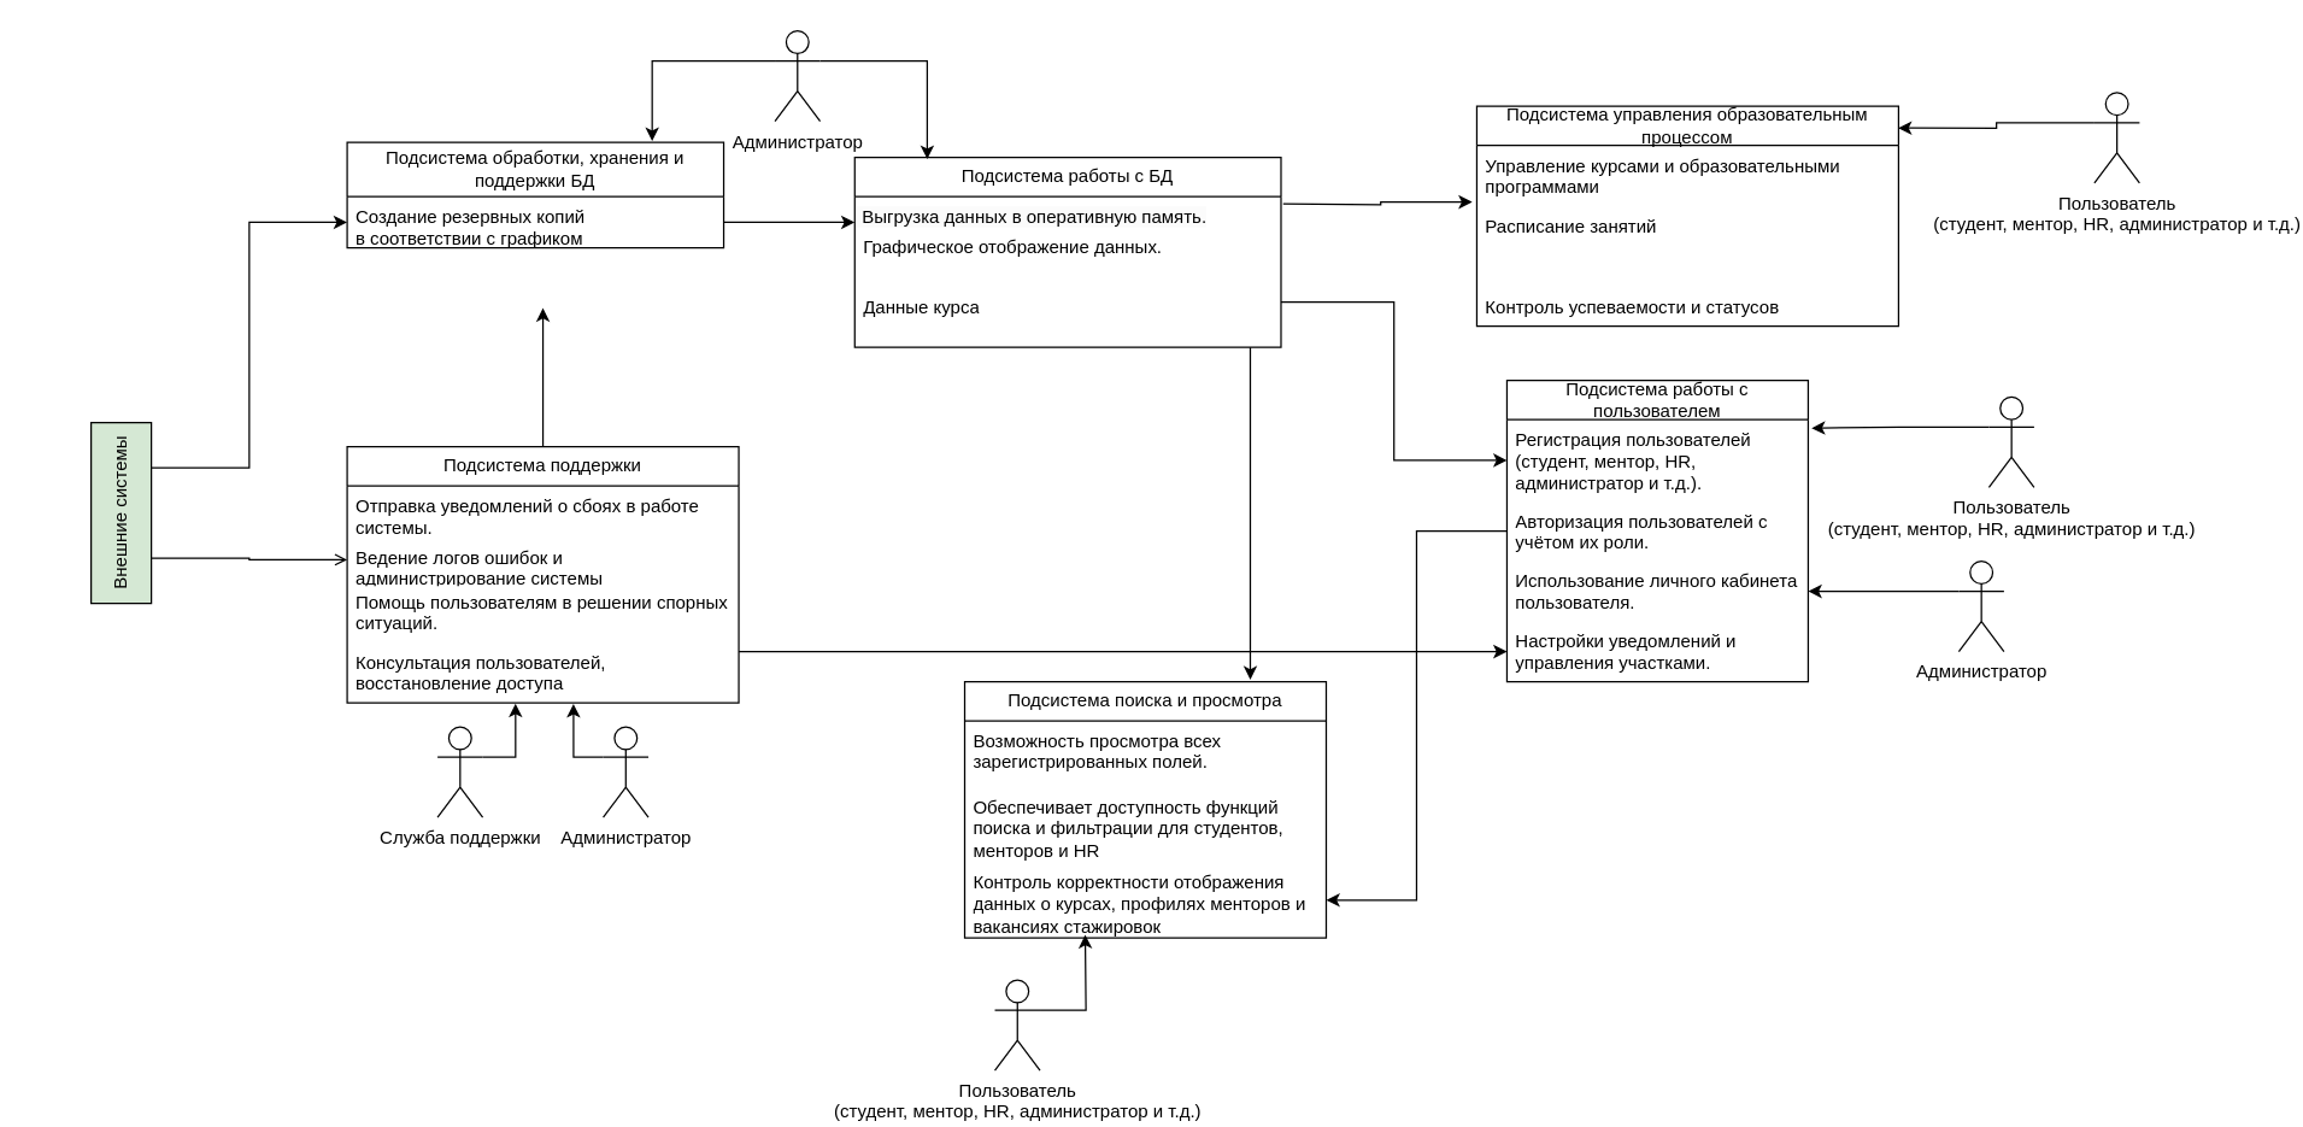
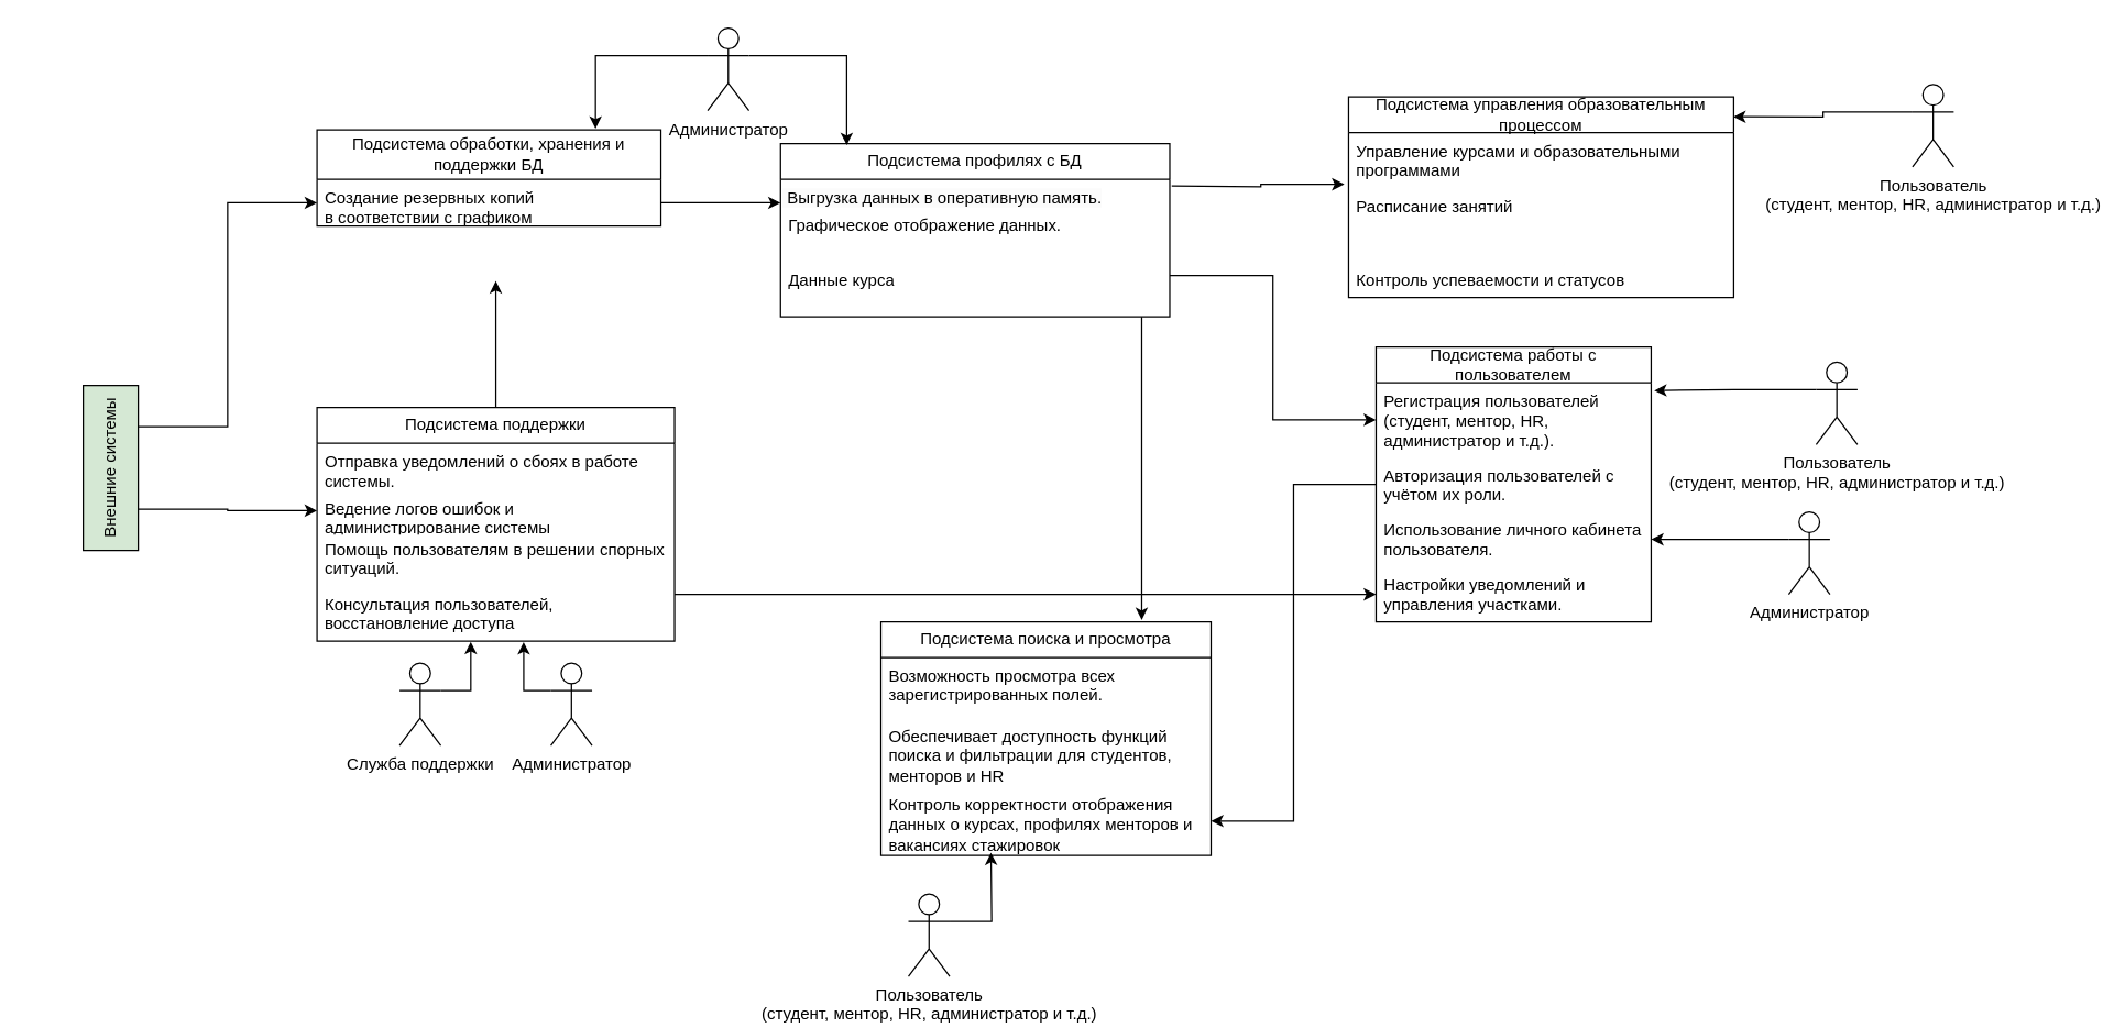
- <mxCell id="14" value="Подсистема работы с БД" style="swimlane;fontStyle=0;childLayout=stackLayout;horizontal=1;startSize=26;fillColor=none;horizontalStack=0;resizeParent=1;resizeParentMax=0;resizeLast=0;collapsible=1;marginBottom=0;whiteSpace=wrap;html=1;" parent="1" vertex="1"><mxGeometry x="567" y="104" width="283" height="126" as="geometry"><mxRectangle x="687" y="94" width="180" height="30" as="alternateBounds" /></mxGeometry></mxCell>
+ <mxCell id="14" value="Подсистема профилях с БД" style="swimlane;fontStyle=0;childLayout=stackLayout;horizontal=1;startSize=26;fillColor=none;horizontalStack=0;resizeParent=1;resizeParentMax=0;resizeLast=0;collapsible=1;marginBottom=0;whiteSpace=wrap;html=1;" parent="1" vertex="1"><mxGeometry x="567" y="104" width="283" height="126" as="geometry"><mxRectangle x="687" y="94" width="180" height="30" as="alternateBounds" /></mxGeometry></mxCell>
- <mxCell id="3" style="edgeStyle=orthogonalEdgeStyle;rounded=0;orthogonalLoop=1;jettySize=auto;html=1;exitX=0.25;exitY=1;exitDx=0;exitDy=0;entryX=0;entryY=0.5;entryDx=0;entryDy=0;endArrow=open;" parent="1" source="4" target="10" edge="1"><mxGeometry relative="1" as="geometry" /></mxCell>
+ <mxCell id="3" style="edgeStyle=orthogonalEdgeStyle;rounded=0;orthogonalLoop=1;jettySize=auto;html=1;exitX=0.25;exitY=1;exitDx=0;exitDy=0;entryX=0;entryY=0.5;entryDx=0;entryDy=0;" parent="1" source="4" target="10" edge="1"><mxGeometry relative="1" as="geometry" /></mxCell>
